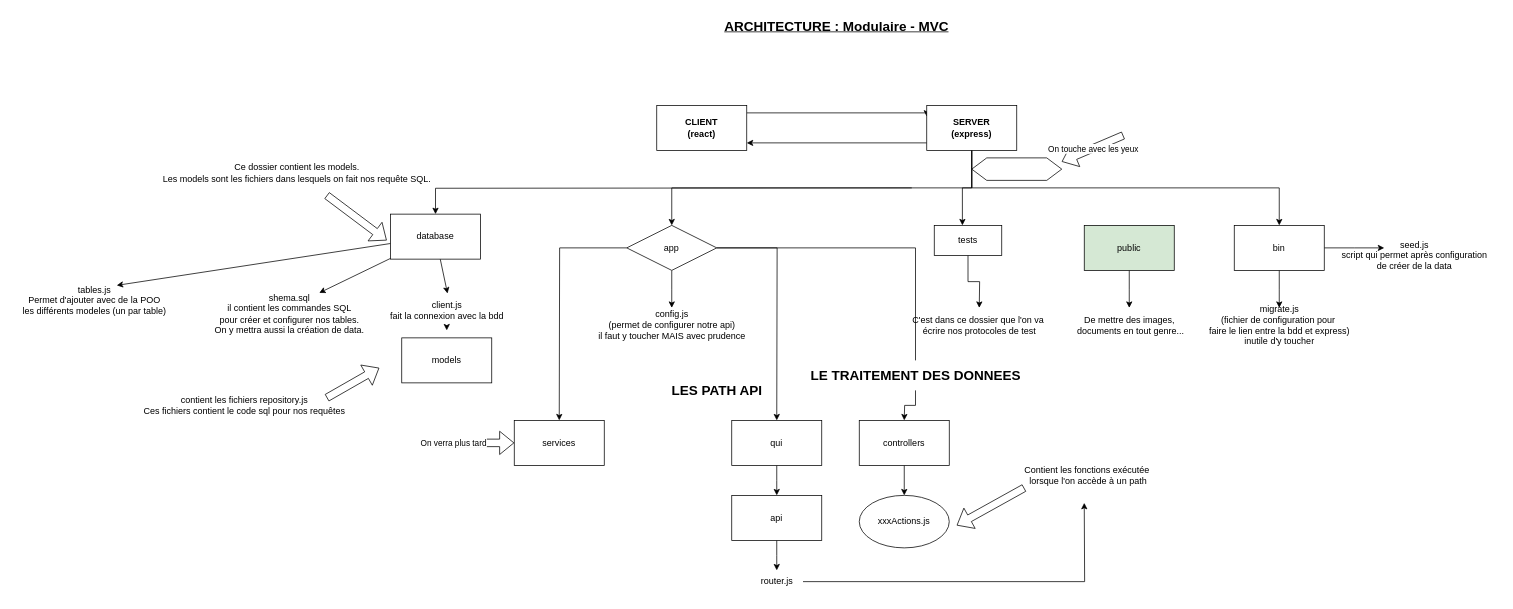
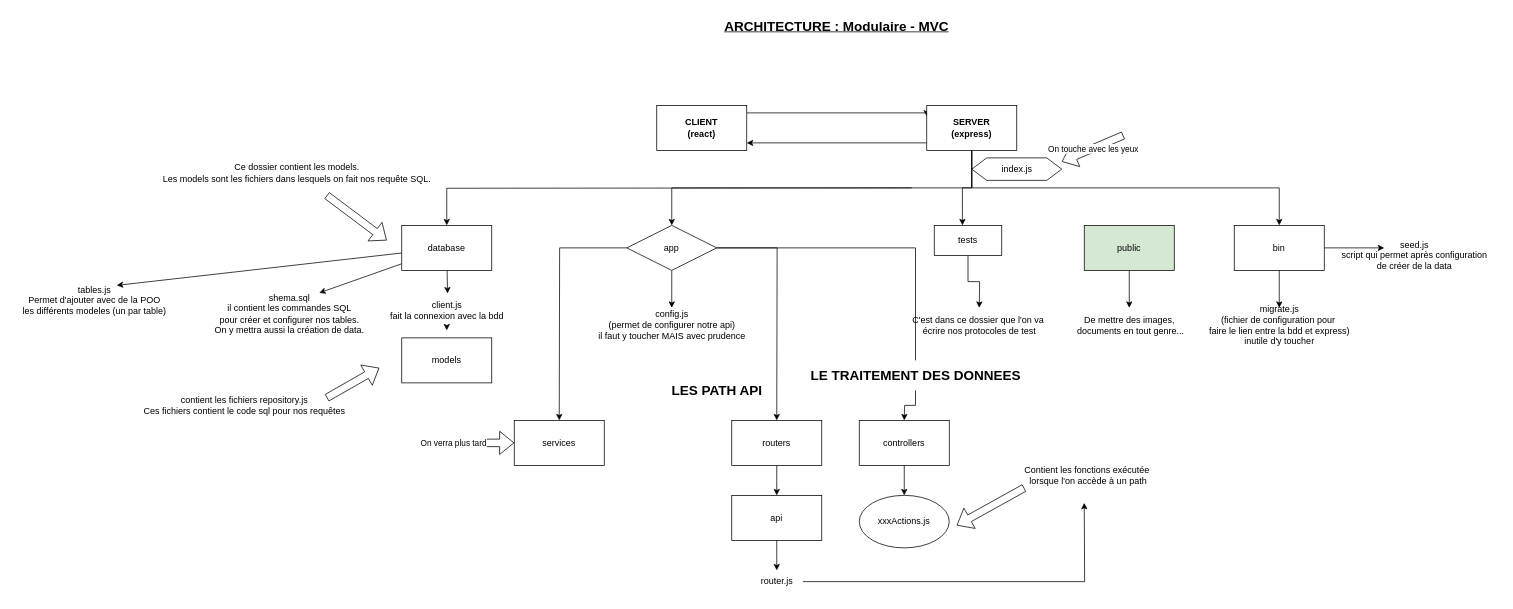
+ <mxCell id="11" value="index.js" style="text;html=1;align=center;verticalAlign=middle;resizable=0;points=[];autosize=1;strokeColor=none;fillColor=none;" parent="1" vertex="1"><mxGeometry x="1325" y="210" width="60" height="30" as="geometry" /></mxCell>
- <mxCell id="49" value="database" style="whiteSpace=wrap;html=1;" parent="1" vertex="1"><mxGeometry x="520" y="285" width="120" height="60" as="geometry" /></mxCell>
+ <mxCell id="49" value="database" style="whiteSpace=wrap;html=1;" parent="1" vertex="1"><mxGeometry x="535" y="300" width="120" height="60" as="geometry" /></mxCell>
- <mxCell id="35" value="qui" style="rounded=0;whiteSpace=wrap;html=1;" parent="1" vertex="1"><mxGeometry x="975" y="560" width="120" height="60" as="geometry" /></mxCell>
+ <mxCell id="35" value="routers" style="rounded=0;whiteSpace=wrap;html=1;" parent="1" vertex="1"><mxGeometry x="975" y="560" width="120" height="60" as="geometry" /></mxCell>
